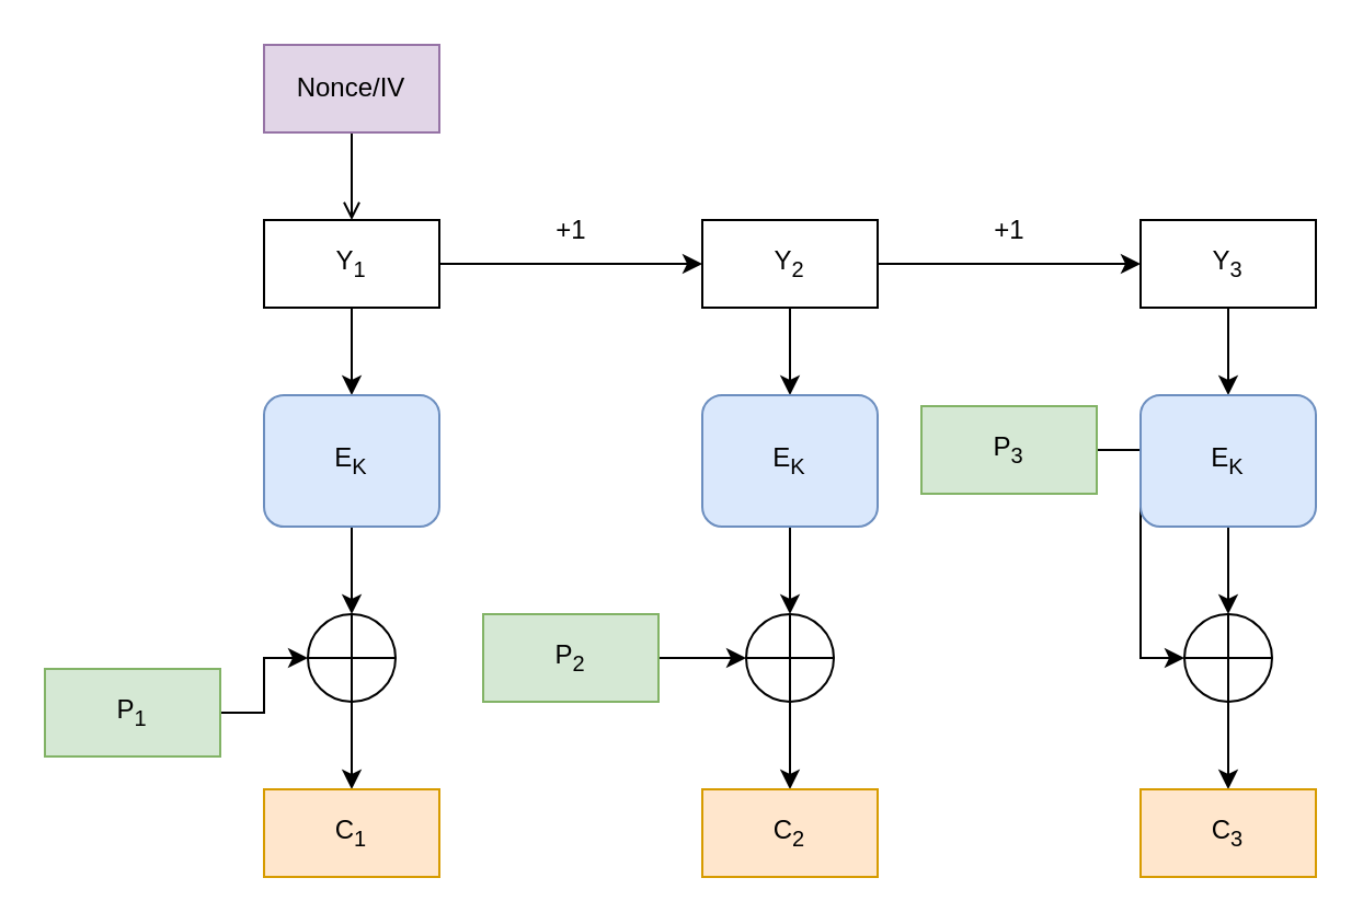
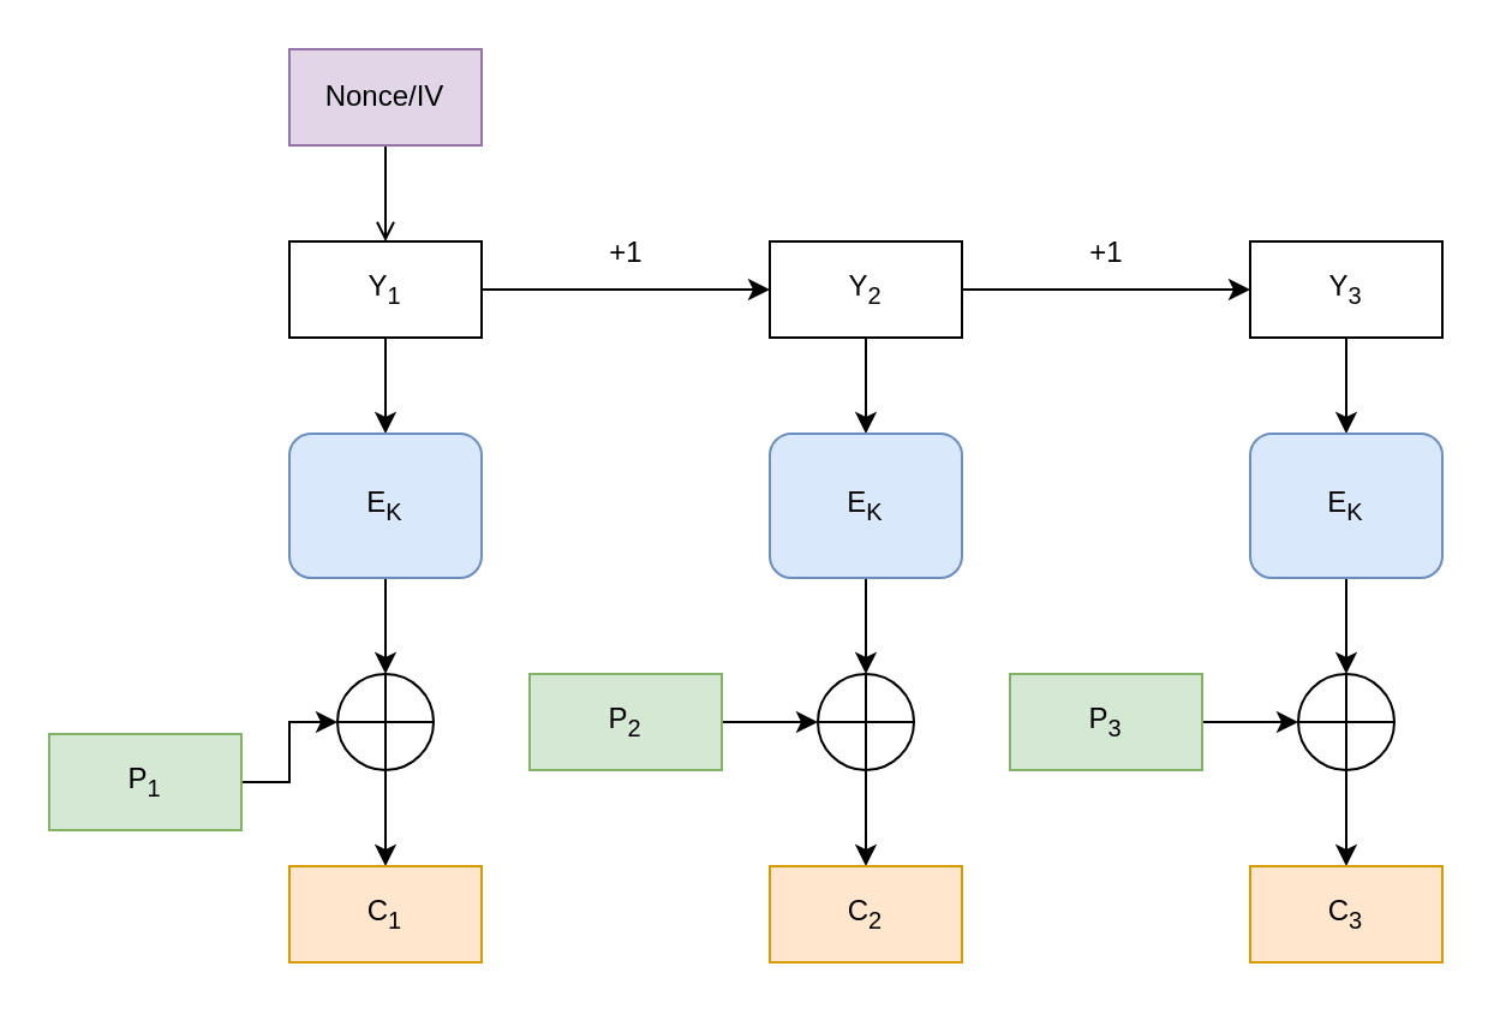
- <mxCell id="23" value="P&lt;sub&gt;3&lt;/sub&gt;" style="rounded=0;whiteSpace=wrap;html=1;fillColor=#d5e8d4;strokeColor=#82b366;" parent="1" vertex="1"><mxGeometry x="420" y="185" width="80" height="40" as="geometry" /></mxCell>
+ <mxCell id="23" value="P&lt;sub&gt;3&lt;/sub&gt;" style="rounded=0;whiteSpace=wrap;html=1;fillColor=#d5e8d4;strokeColor=#82b366;" parent="1" vertex="1"><mxGeometry x="420" y="280" width="80" height="40" as="geometry" /></mxCell>
